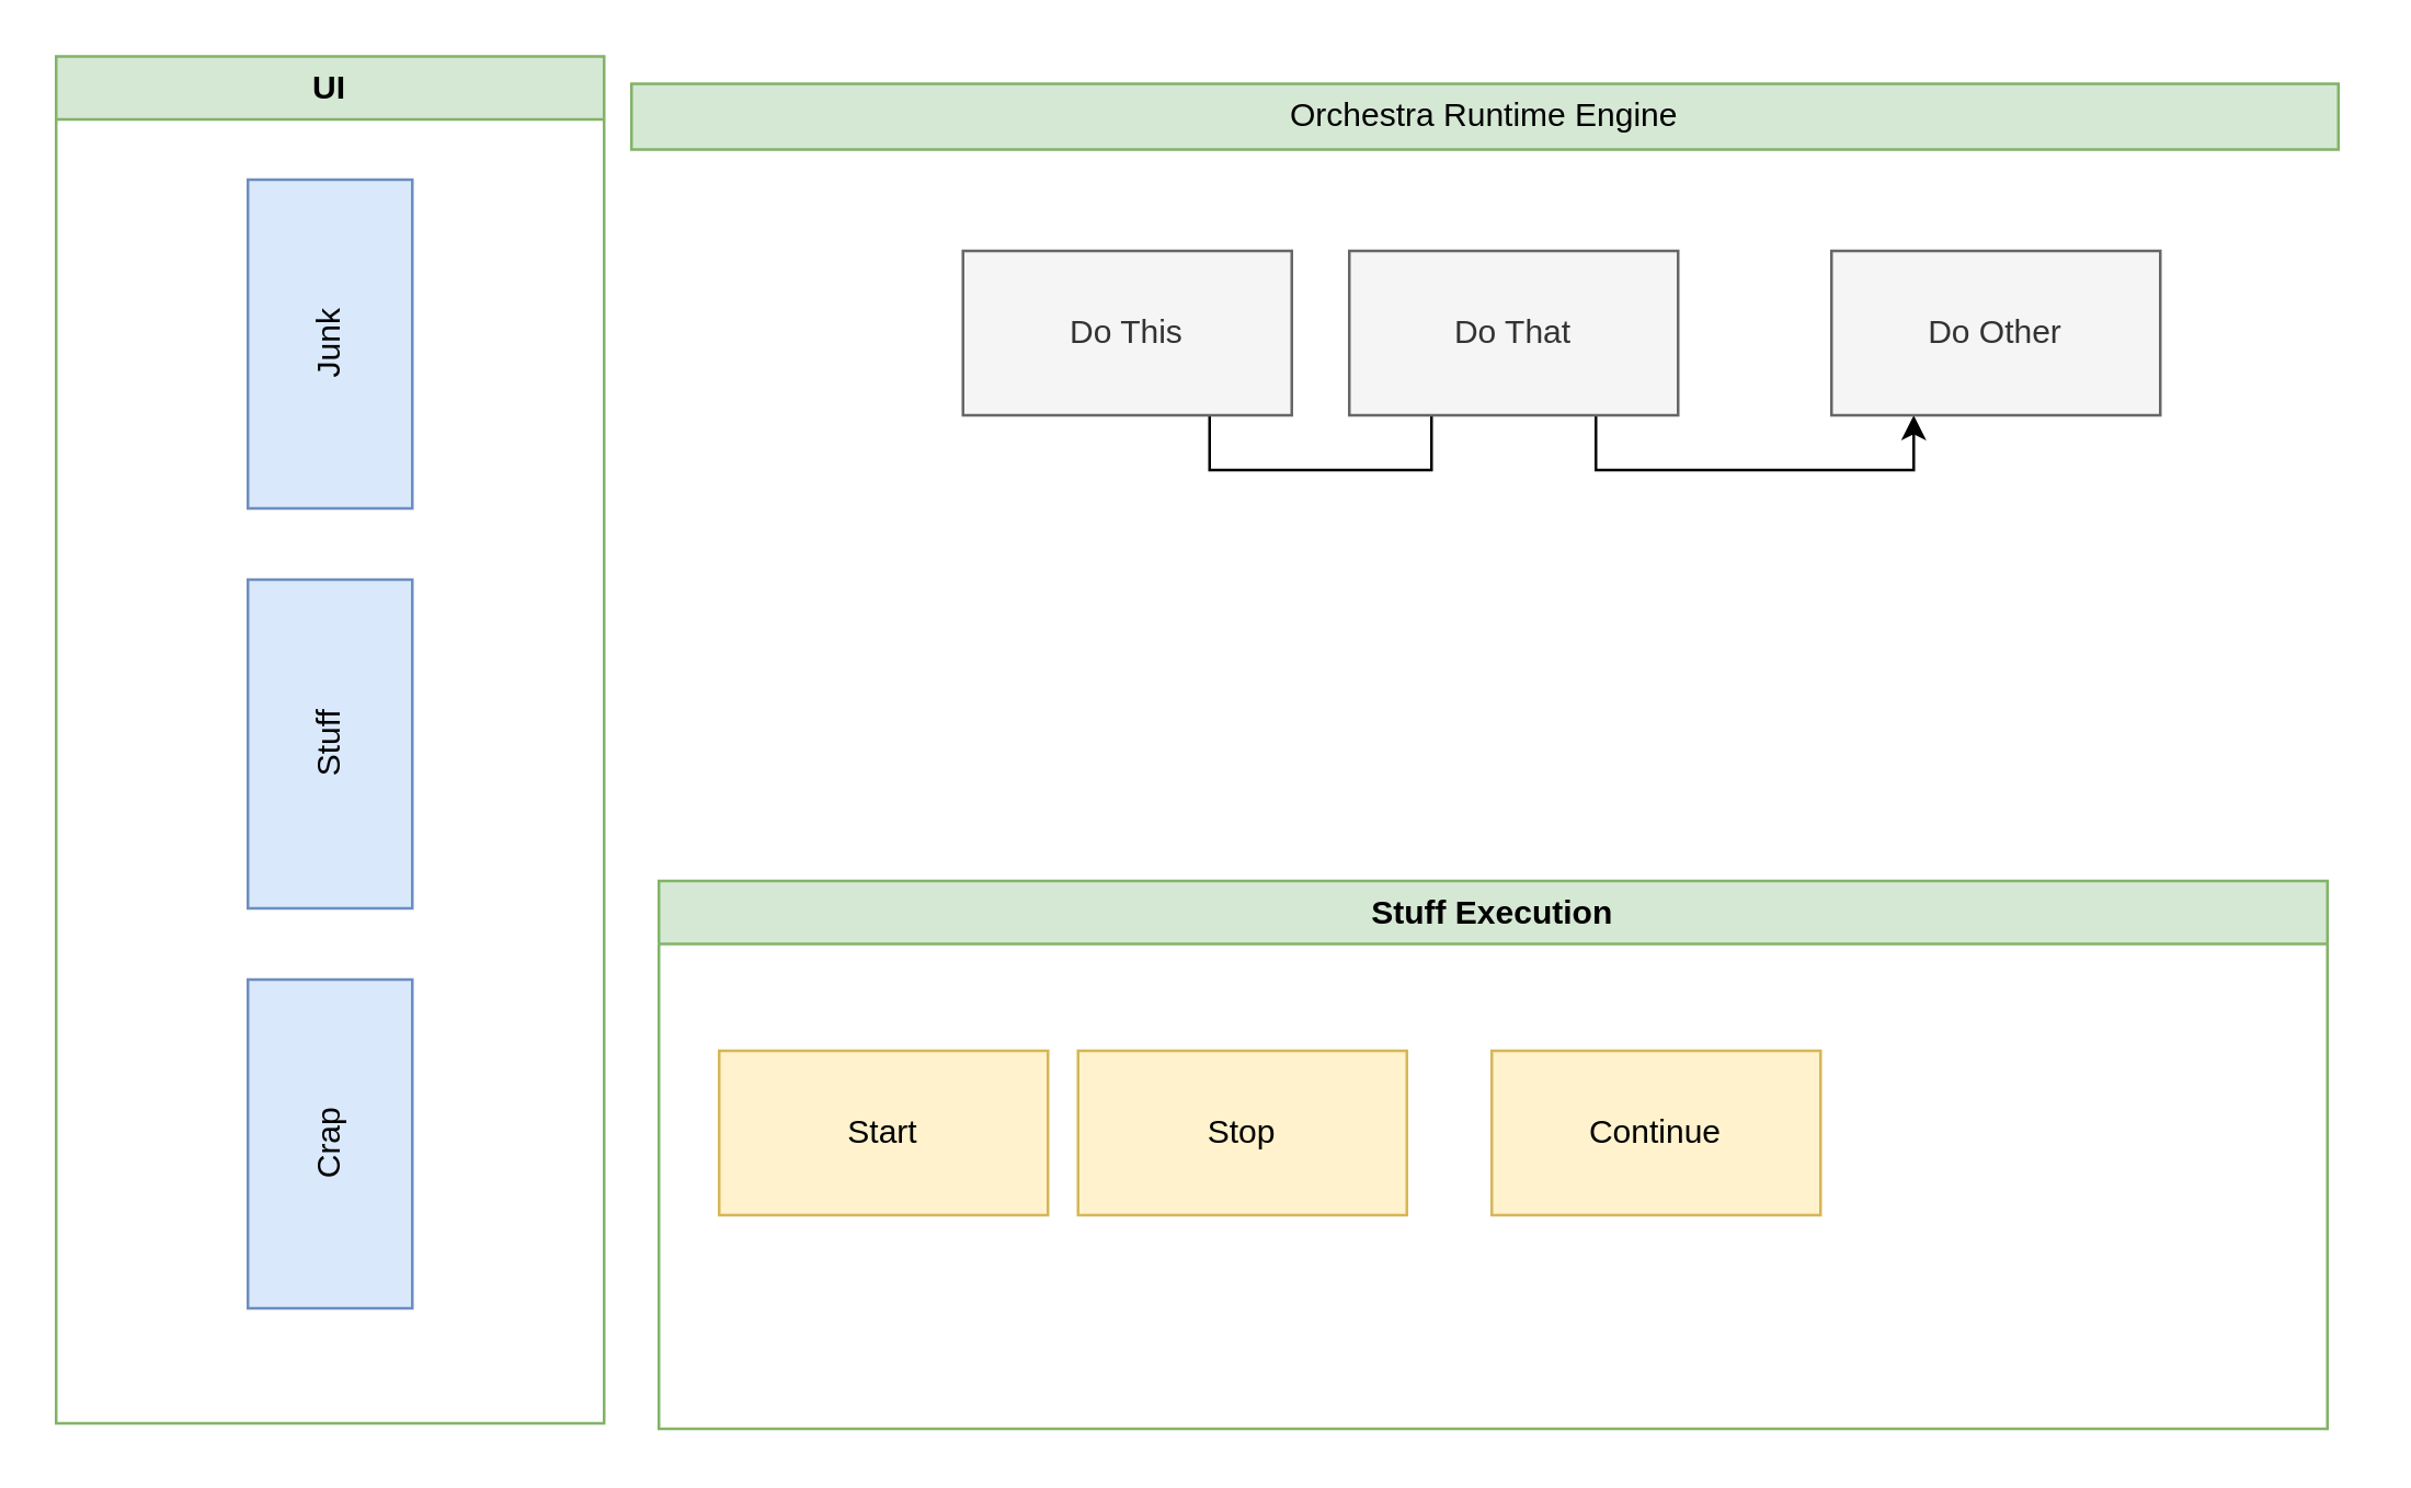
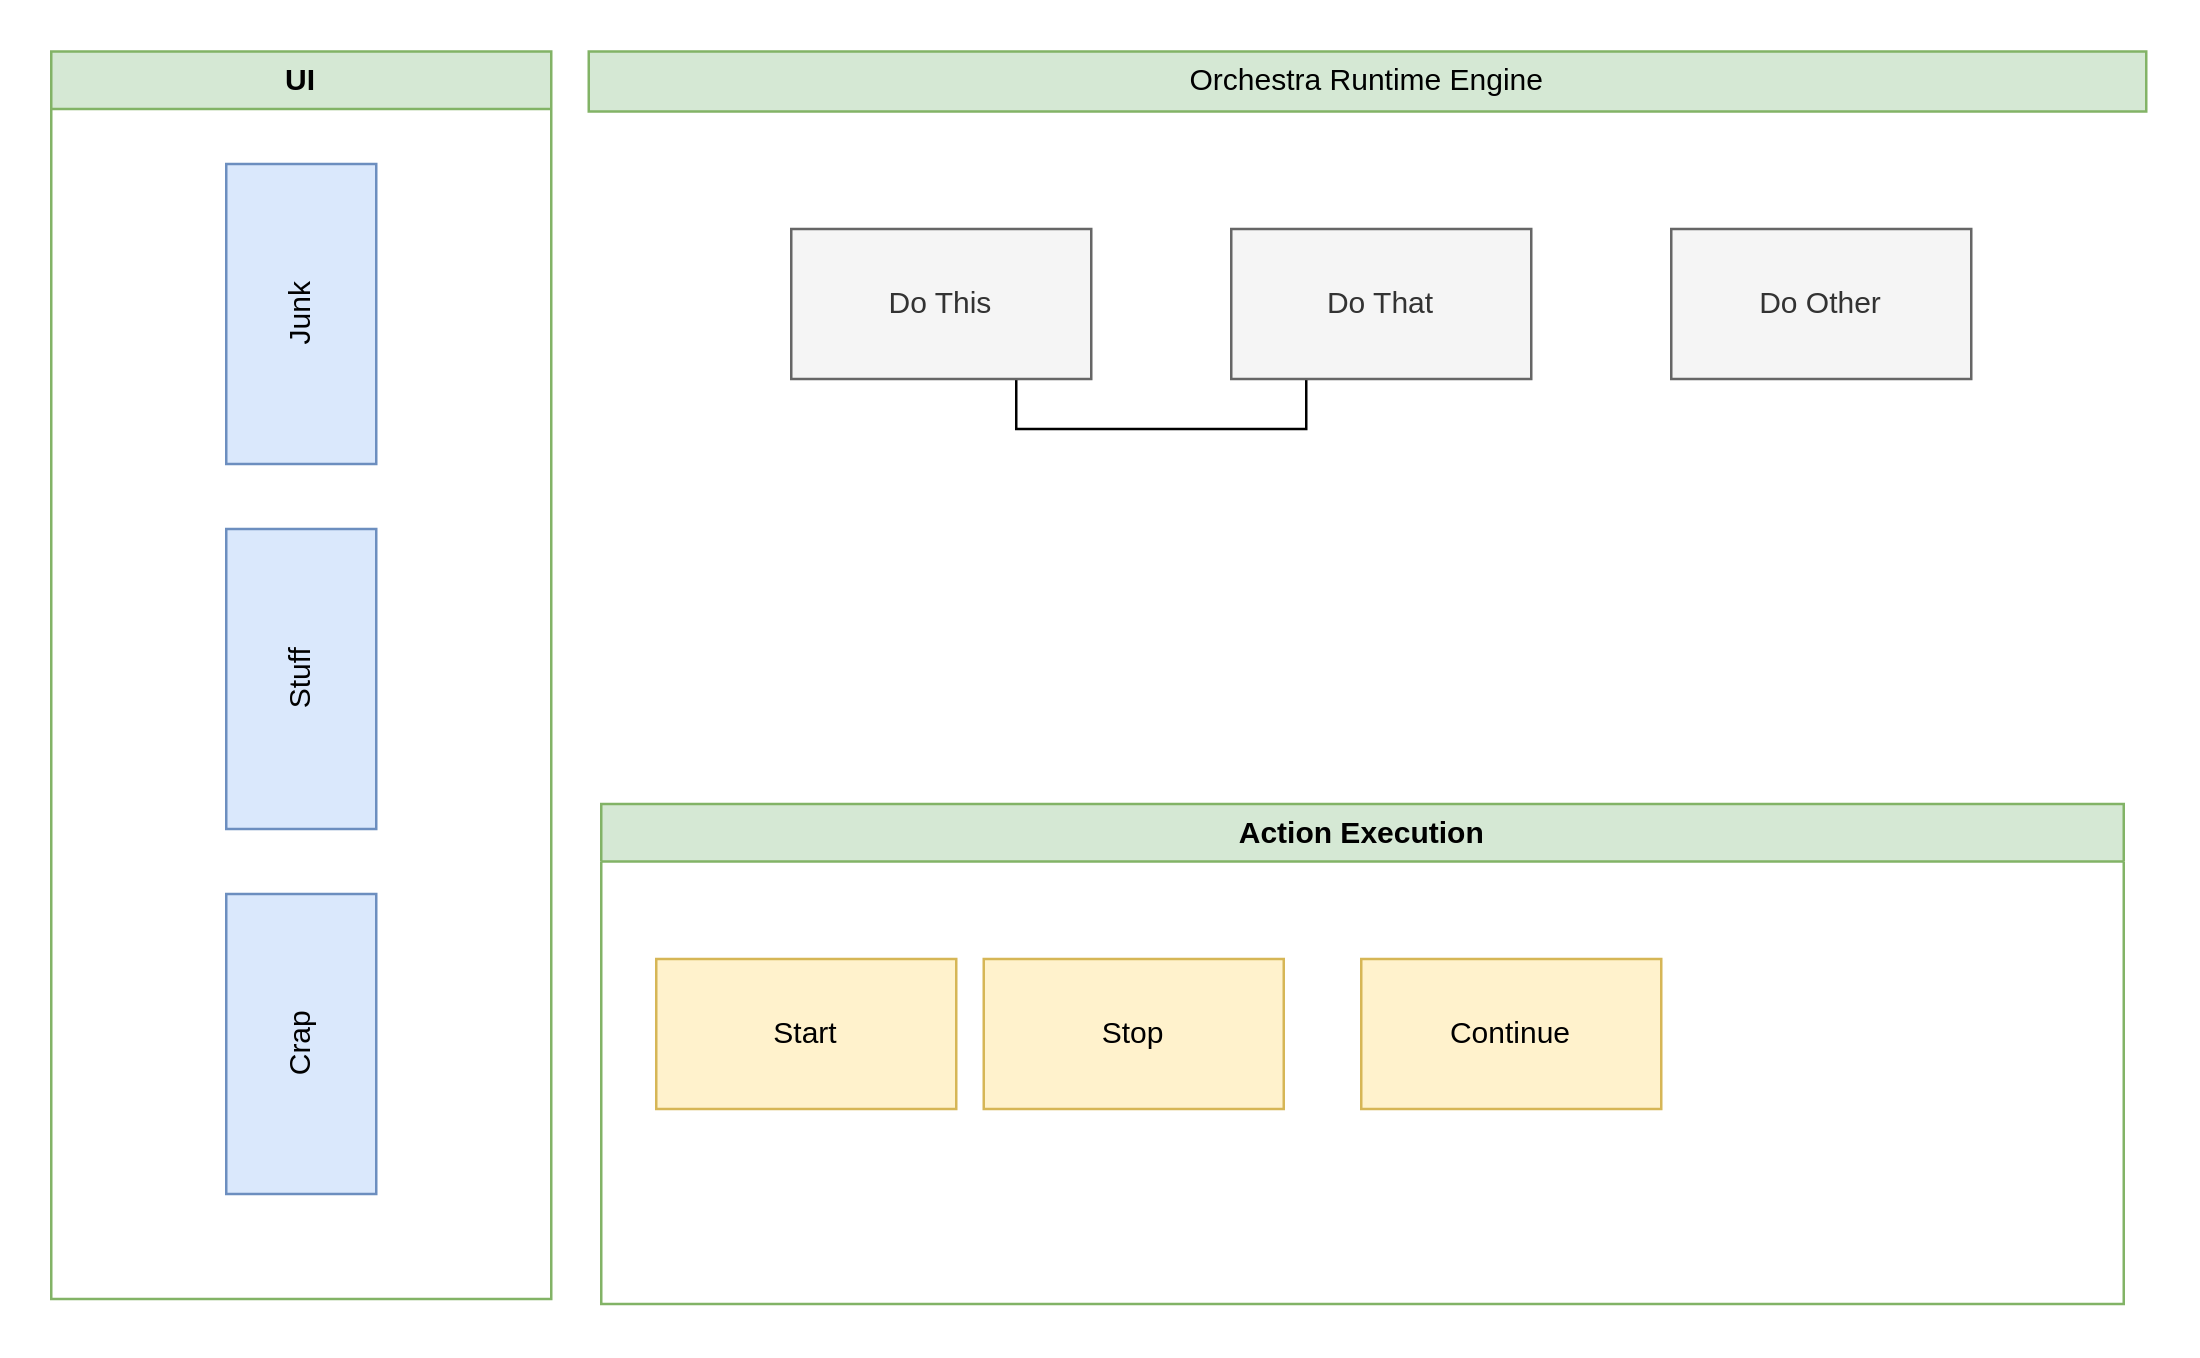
- <mxCell id="10" value="Orchestra Runtime Engine" style="rounded=0;whiteSpace=wrap;html=1;fillColor=#d5e8d4;strokeColor=#82b366;" parent="1" vertex="1"><mxGeometry x="230" y="30" width="623" height="24" as="geometry" /></mxCell>
+ <mxCell id="10" value="Orchestra Runtime Engine" style="rounded=0;whiteSpace=wrap;html=1;fillColor=#d5e8d4;strokeColor=#82b366;" parent="1" vertex="1"><mxGeometry x="235" y="20" width="623" height="24" as="geometry" /></mxCell>
- <mxCell id="12" value="Do This" style="rounded=0;whiteSpace=wrap;html=1;fillColor=#f5f5f5;fontColor=#333333;strokeColor=#666666;" parent="1" vertex="1"><mxGeometry x="351" y="91" width="120" height="60" as="geometry" /></mxCell>
+ <mxCell id="12" value="Do This" style="rounded=0;whiteSpace=wrap;html=1;fillColor=#f5f5f5;fontColor=#333333;strokeColor=#666666;" parent="1" vertex="1"><mxGeometry x="316" y="91" width="120" height="60" as="geometry" /></mxCell>
- <mxCell id="13" style="edgeStyle=orthogonalEdgeStyle;rounded=0;orthogonalLoop=1;jettySize=auto;html=1;entryX=0.25;entryY=1;entryDx=0;entryDy=0;exitX=0.75;exitY=1;exitDx=0;exitDy=0;" edge="1" parent="1" source="14" target="15"><mxGeometry relative="1" as="geometry" /></mxCell>
- <mxCell id="6" value="Stuff Execution" style="swimlane;whiteSpace=wrap;html=1;fillColor=#d5e8d4;strokeColor=#82b366;" parent="1" vertex="1"><mxGeometry x="240" y="321" width="609" height="200" as="geometry" /></mxCell>
+ <mxCell id="6" value="Action Execution" style="swimlane;whiteSpace=wrap;html=1;fillColor=#d5e8d4;strokeColor=#82b366;" parent="1" vertex="1"><mxGeometry x="240" y="321" width="609" height="200" as="geometry" /></mxCell>
